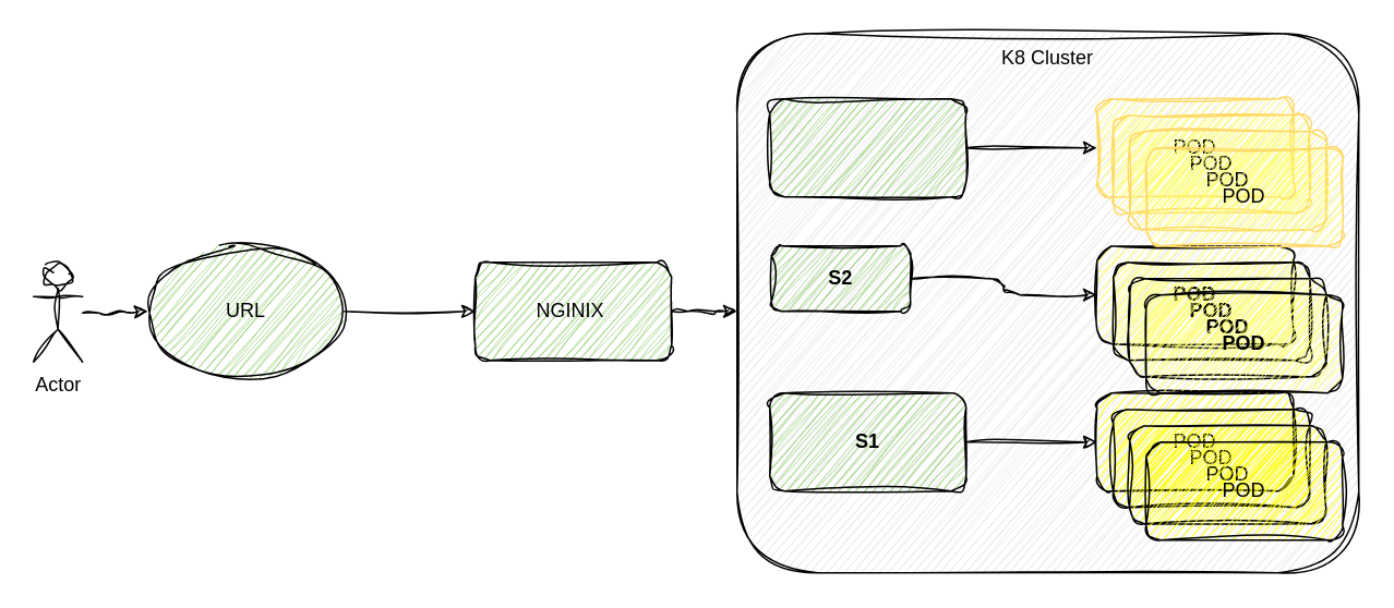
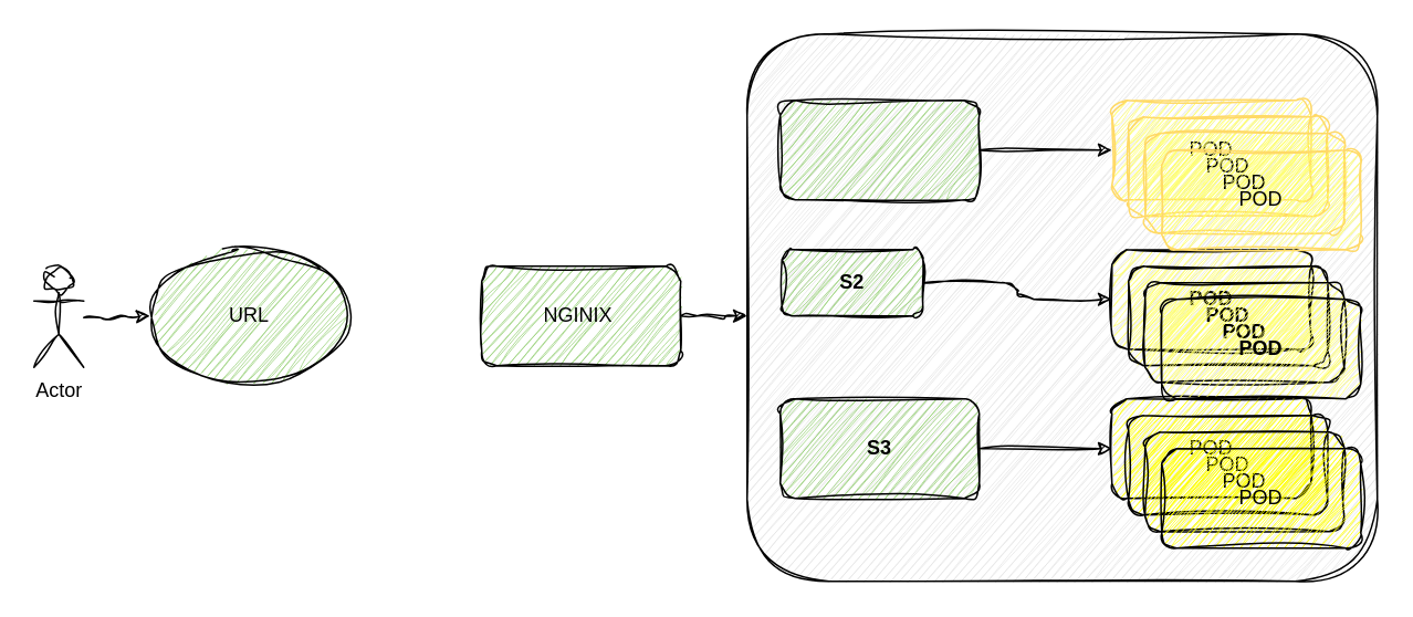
- <mxCell id="18" value="K8 Cluster" style="text;html=1;strokeColor=none;fillColor=none;align=center;verticalAlign=middle;whiteSpace=wrap;rounded=1;sketch=1;curveFitting=1;jiggle=2;" vertex="1" parent="1"><mxGeometry x="610" y="20" width="60" height="30" as="geometry" /></mxCell>
- <mxCell id="16" value="" style="edgeStyle=orthogonalEdgeStyle;rounded=1;orthogonalLoop=1;jettySize=auto;html=1;sketch=1;curveFitting=1;jiggle=2;" edge="1" parent="1" source="17" target="3"><mxGeometry relative="1" as="geometry" /></mxCell>
- <mxCell id="10" value="&lt;b&gt;S1&lt;/b&gt;" style="rounded=1;whiteSpace=wrap;html=1;fillColor=#97D077;sketch=1;curveFitting=1;jiggle=2;" vertex="1" parent="1"><mxGeometry x="470" y="240" width="120" height="60" as="geometry" /></mxCell>
+ <mxCell id="10" value="&lt;b&gt;S3&lt;/b&gt;" style="rounded=1;whiteSpace=wrap;html=1;fillColor=#97D077;sketch=1;curveFitting=1;jiggle=2;" vertex="1" parent="1"><mxGeometry x="470" y="240" width="120" height="60" as="geometry" /></mxCell>
